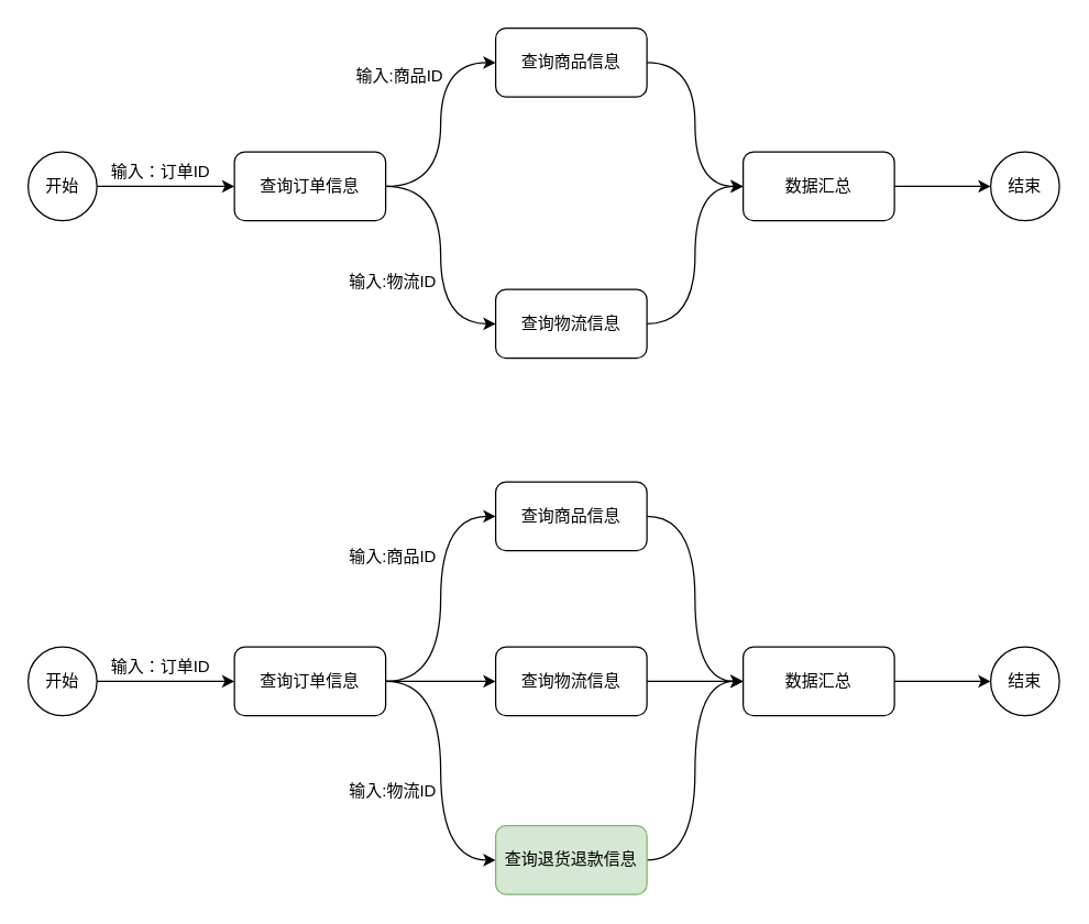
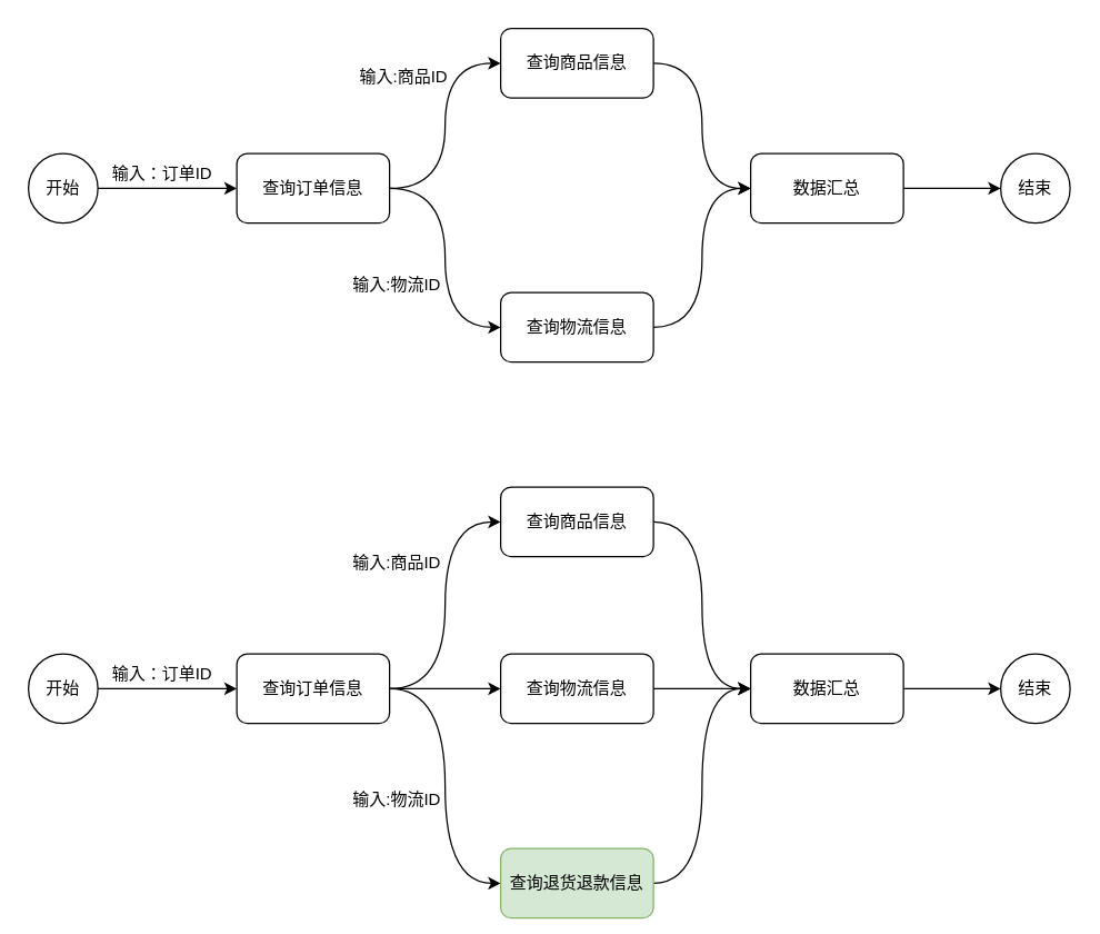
- <mxCell id="27" value="查询退货退款信息" style="rounded=1;whiteSpace=wrap;html=1;fillColor=#d5e8d4;strokeColor=#82b366;" parent="1" vertex="1"><mxGeometry x="360" y="600" width="110" height="50" as="geometry" /></mxCell>
+ <mxCell id="27" value="查询退货退款信息" style="rounded=1;whiteSpace=wrap;html=1;fillColor=#d5e8d4;strokeColor=#82b366;" parent="1" vertex="1"><mxGeometry x="360" y="610" width="110" height="50" as="geometry" /></mxCell>
